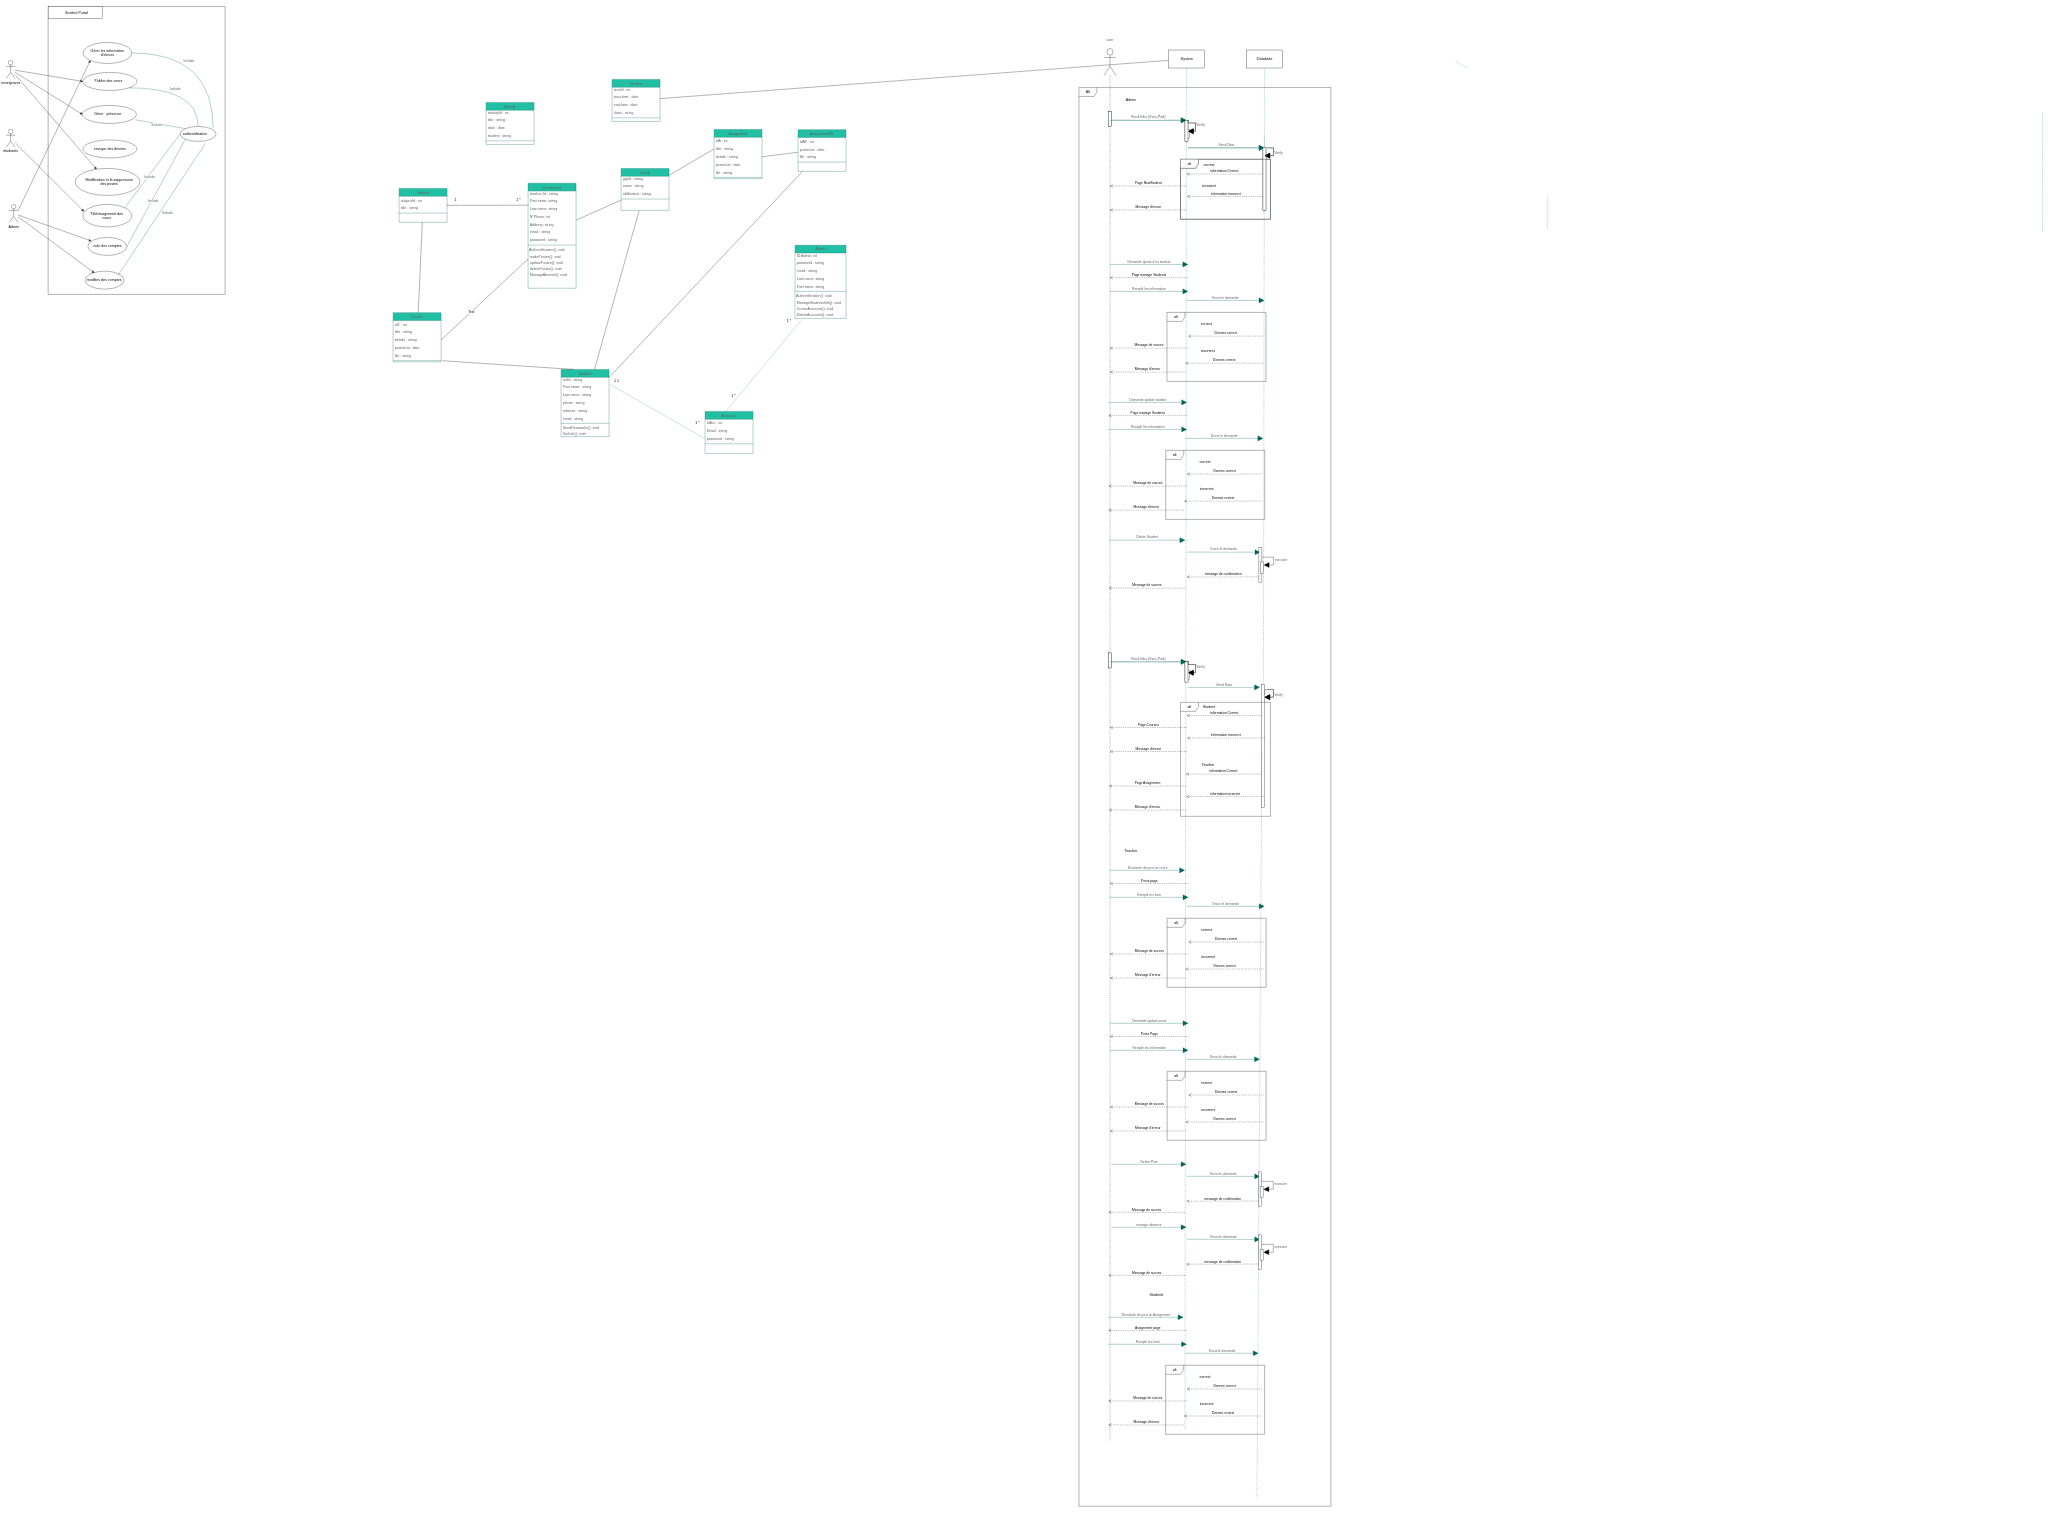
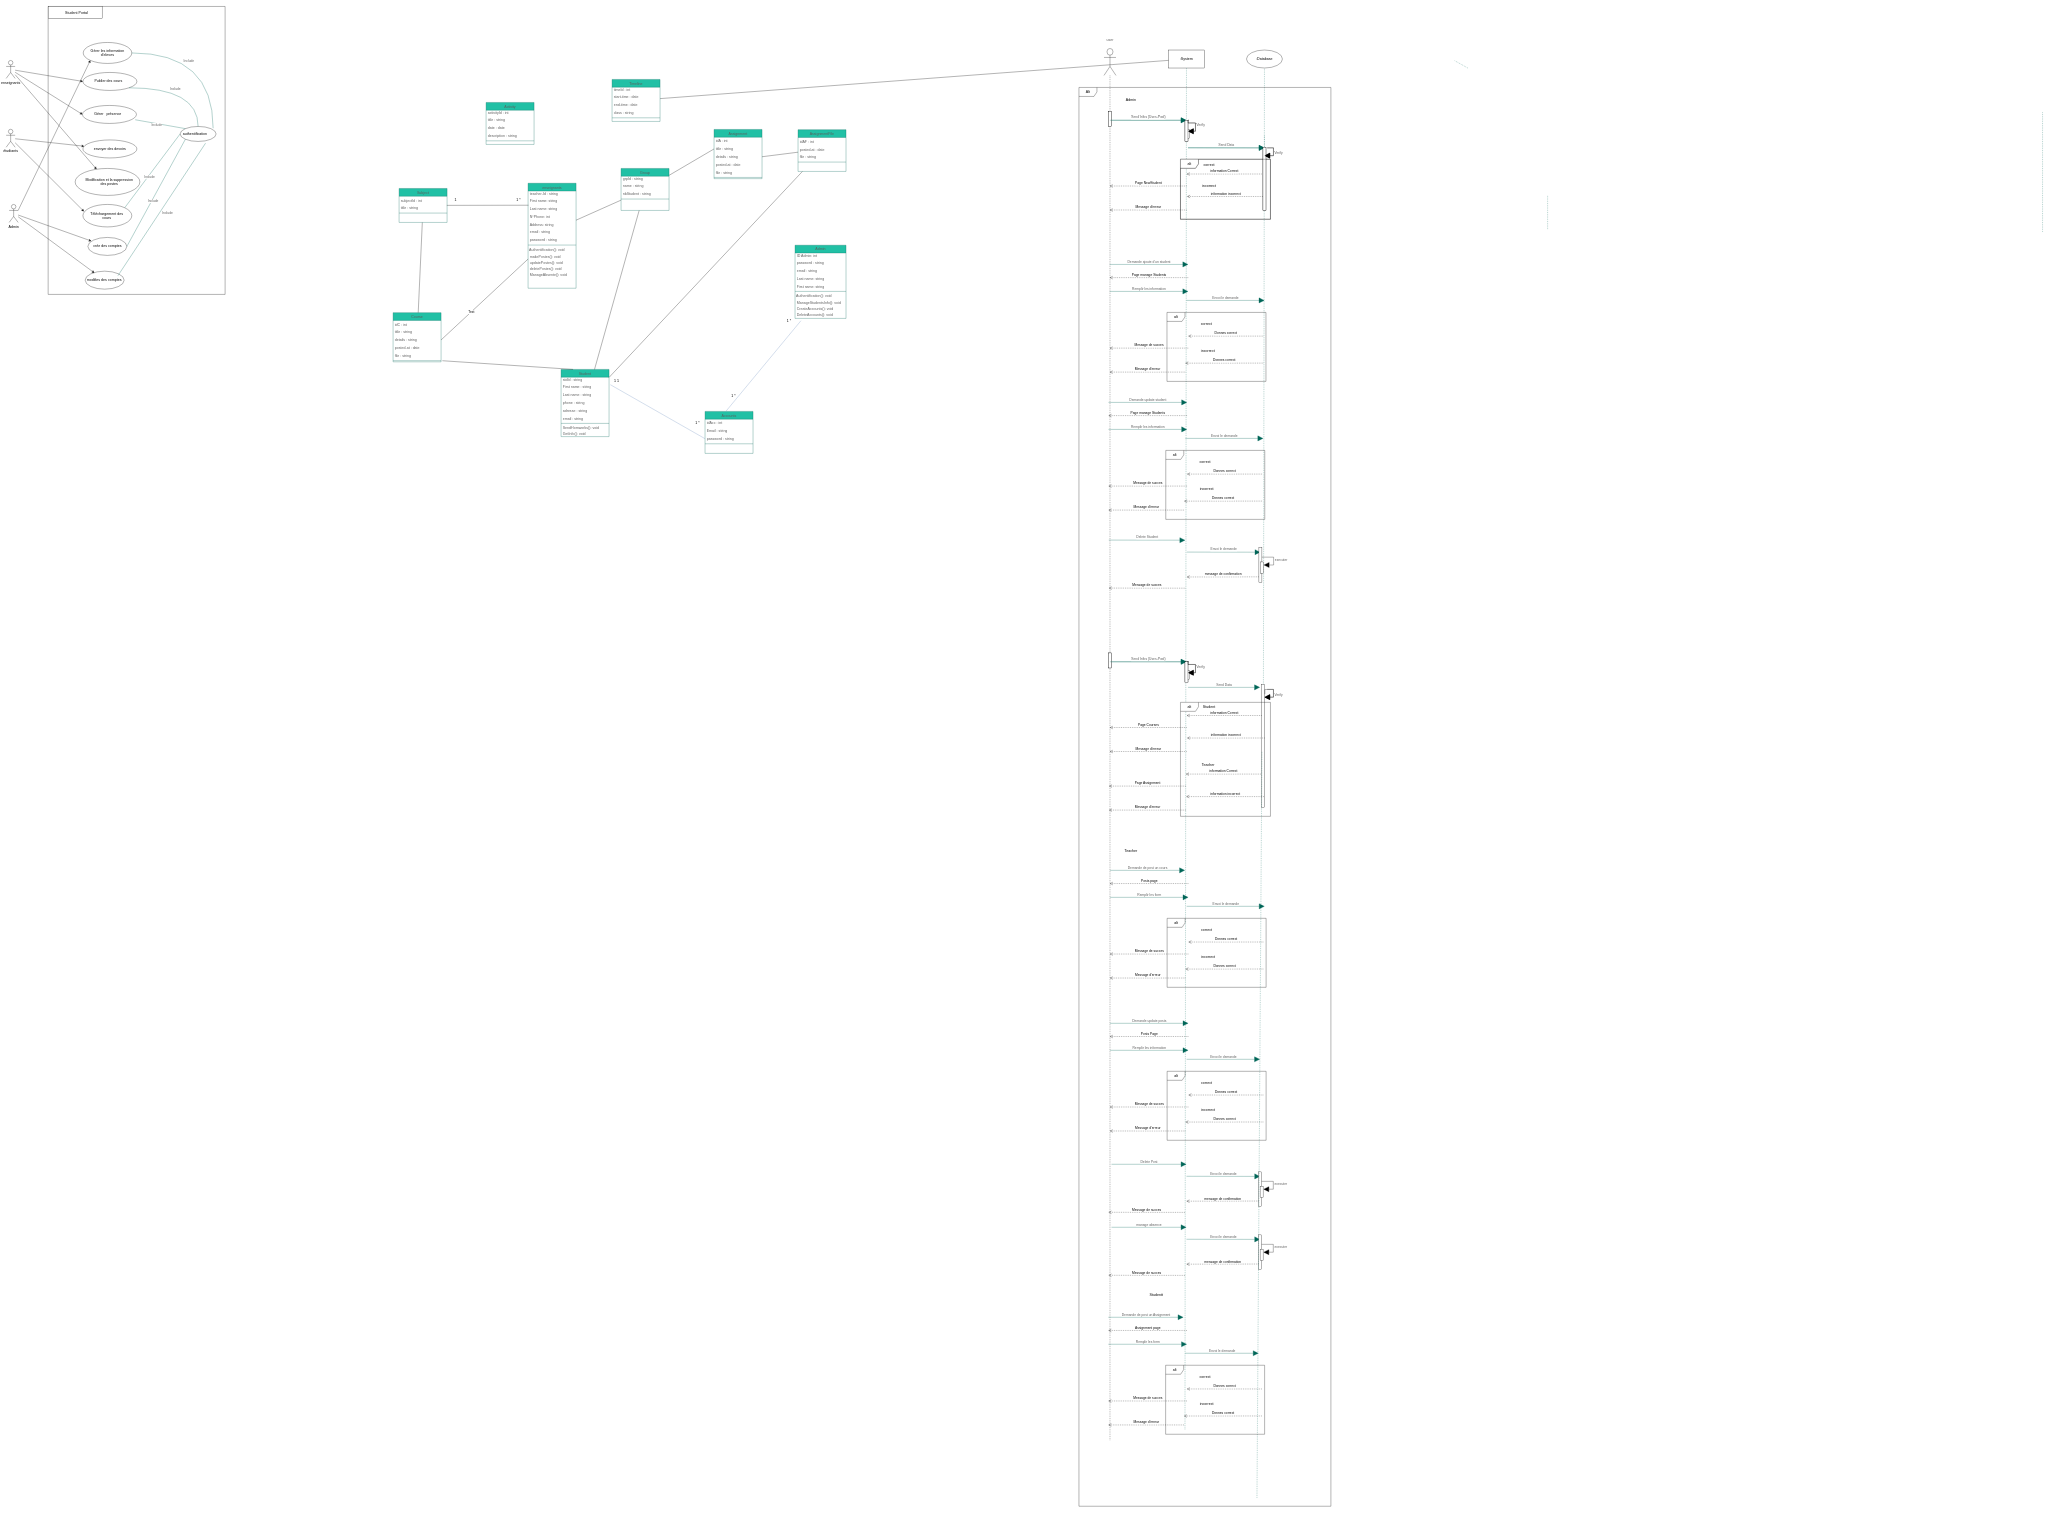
- <mxCell id="115" value=":Database" style="rounded=0;whiteSpace=wrap;html=1;strokeWidth=1;" parent="1" vertex="1"><mxGeometry x="4155" y="165.21" width="120" height="60" as="geometry" /></mxCell>
+ <mxCell id="115" value=":Database" style="ellipse;whiteSpace=wrap;html=1;strokeWidth=1;" parent="1" vertex="1"><mxGeometry x="4155" y="165.21" width="120" height="60" as="geometry" /></mxCell>
- <mxCell id="231" value="student : string" style="text;align=left;verticalAlign=top;spacingLeft=4;spacingRight=4;overflow=hidden;rotatable=0;points=[[0,0.5],[1,0.5]];portConstraint=eastwest;rounded=0;shadow=0;html=0;fontColor=#5C5C5C;" parent="227" vertex="1"><mxGeometry y="98" width="160" height="26" as="geometry" /></mxCell>
+ <mxCell id="231" value="description : string" style="text;align=left;verticalAlign=top;spacingLeft=4;spacingRight=4;overflow=hidden;rotatable=0;points=[[0,0.5],[1,0.5]];portConstraint=eastwest;rounded=0;shadow=0;html=0;fontColor=#5C5C5C;" parent="227" vertex="1"><mxGeometry y="98" width="160" height="26" as="geometry" /></mxCell>
+ <mxCell id="39" style="edgeStyle=none;rounded=0;orthogonalLoop=1;jettySize=auto;html=1;fontSize=14;" parent="1" source="40" target="33" edge="1"><mxGeometry relative="1" as="geometry" /></mxCell>
